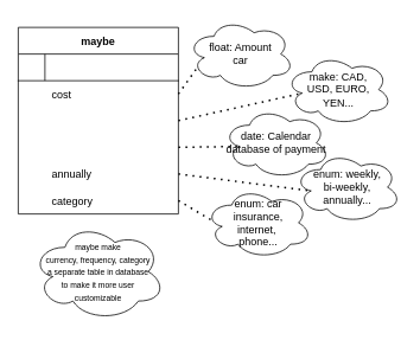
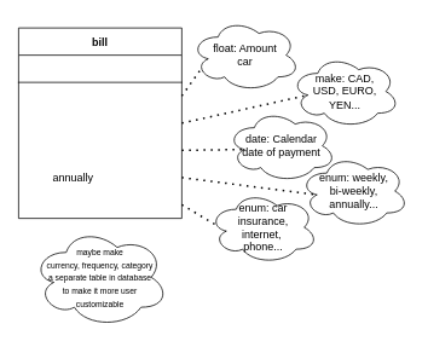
- <mxCell id="2" value="maybe" style="shape=table;startSize=30;container=1;collapsible=1;childLayout=tableLayout;fixedRows=1;rowLines=0;fontStyle=1;align=center;resizeLast=1;" vertex="1" parent="1"><mxGeometry x="20" y="30" width="180" height="210" as="geometry" /></mxCell>
+ <mxCell id="2" value="bill" style="shape=table;startSize=30;container=1;collapsible=1;childLayout=tableLayout;fixedRows=1;rowLines=0;fontStyle=1;align=center;resizeLast=1;" vertex="1" parent="1"><mxGeometry x="20" y="30" width="180" height="210" as="geometry" /></mxCell>
- <mxCell id="6" value="cost" style="shape=partialRectangle;connectable=0;fillColor=none;top=0;left=0;bottom=0;right=0;align=left;spacingLeft=6;overflow=hidden;" vertex="1" parent="4"><mxGeometry x="30" width="150" height="30" as="geometry" /></mxCell>
- <mxCell id="22" value="date: Calendar &lt;br&gt;database of payment" style="ellipse;shape=cloud;whiteSpace=wrap;html=1;" vertex="1" parent="1"><mxGeometry x="250" y="120" width="120" height="80" as="geometry" /></mxCell>
+ <mxCell id="22" value="date: Calendar &lt;br&gt;date of payment" style="ellipse;shape=cloud;whiteSpace=wrap;html=1;" vertex="1" parent="1"><mxGeometry x="250" y="120" width="120" height="80" as="geometry" /></mxCell>
- <mxCell id="16" value="category" style="shape=partialRectangle;connectable=0;fillColor=none;top=0;left=0;bottom=0;right=0;align=left;spacingLeft=6;overflow=hidden;" vertex="1" parent="14"><mxGeometry x="30" width="150" height="30" as="geometry" /></mxCell>
